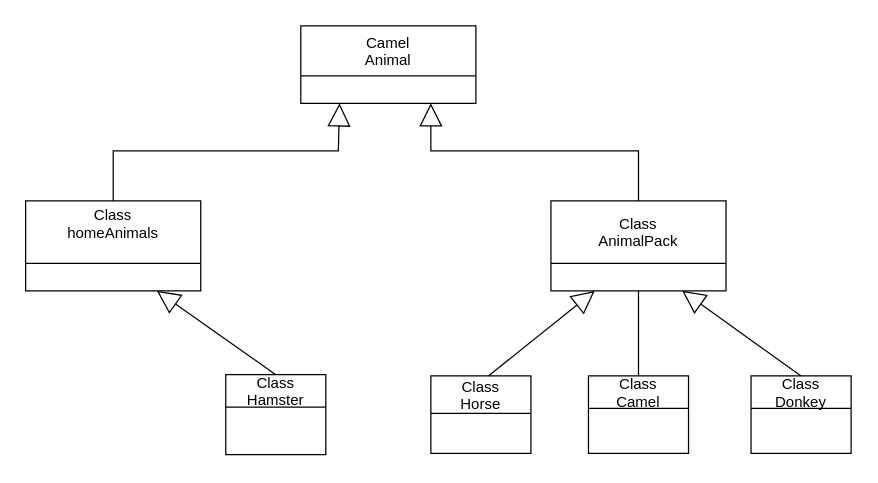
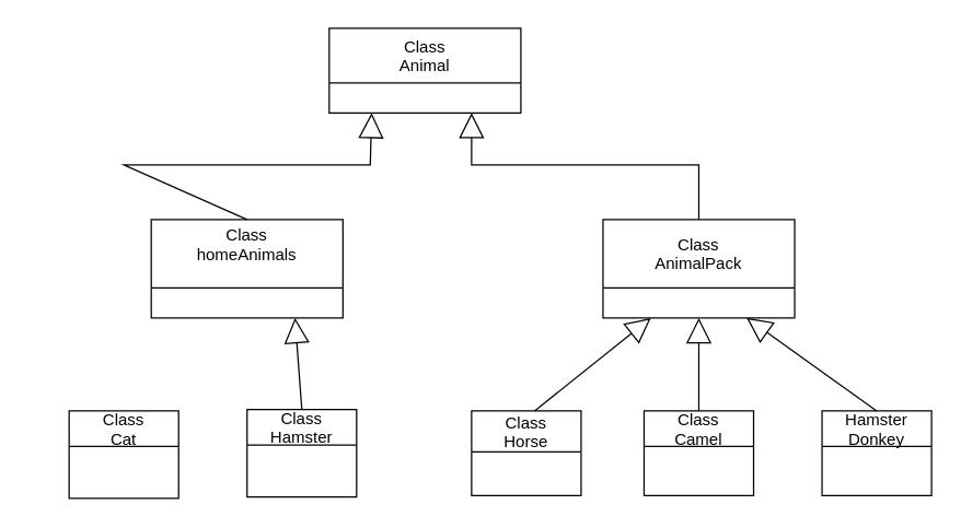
- <mxCell id="2" value="Camel &#10;Animal" style="swimlane;fontStyle=0;childLayout=stackLayout;horizontal=1;startSize=40;fillColor=none;horizontalStack=0;resizeParent=1;resizeParentMax=0;resizeLast=0;collapsible=1;marginBottom=0;movable=0;resizable=0;rotatable=0;deletable=0;editable=0;locked=1;connectable=0;" vertex="1" parent="1"><mxGeometry x="240" y="20" width="140" height="62" as="geometry" /></mxCell>
+ <mxCell id="2" value="Class &#10;Animal" style="swimlane;fontStyle=0;childLayout=stackLayout;horizontal=1;startSize=40;fillColor=none;horizontalStack=0;resizeParent=1;resizeParentMax=0;resizeLast=0;collapsible=1;marginBottom=0;movable=0;resizable=0;rotatable=0;deletable=0;editable=0;locked=1;connectable=0;" vertex="1" parent="1"><mxGeometry x="240" y="20" width="140" height="62" as="geometry" /></mxCell>
- <mxCell id="3" value="Class &#10;homeAnimals&#10;" style="swimlane;fontStyle=0;childLayout=stackLayout;horizontal=1;startSize=50;fillColor=none;horizontalStack=0;resizeParent=1;resizeParentMax=0;resizeLast=0;collapsible=1;marginBottom=0;movable=0;resizable=0;rotatable=0;deletable=0;editable=0;locked=1;connectable=0;" vertex="1" parent="1"><mxGeometry x="20" y="160" width="140" height="72" as="geometry" /></mxCell>
+ <mxCell id="3" value="Class &#10;homeAnimals&#10;" style="swimlane;fontStyle=0;childLayout=stackLayout;horizontal=1;startSize=50;fillColor=none;horizontalStack=0;resizeParent=1;resizeParentMax=0;resizeLast=0;collapsible=1;marginBottom=0;movable=0;resizable=0;rotatable=0;deletable=0;editable=0;locked=1;connectable=0;" vertex="1" parent="1"><mxGeometry x="110" y="160" width="140" height="72" as="geometry" /></mxCell>
- <mxCell id="14" value="" style="endArrow=none;endSize=16;endFill=0;html=1;rounded=0;exitX=0.5;exitY=0;exitDx=0;exitDy=0;entryX=0.5;entryY=1;entryDx=0;entryDy=0;" edge="1" parent="1" source="10" target="4"><mxGeometry width="160" relative="1" as="geometry"><mxPoint x="260" y="330" as="sourcePoint" /><mxPoint x="420" y="330" as="targetPoint" /></mxGeometry></mxCell>
+ <mxCell id="14" value="" style="endArrow=block;endSize=16;endFill=0;html=1;rounded=0;exitX=0.5;exitY=0;exitDx=0;exitDy=0;entryX=0.5;entryY=1;entryDx=0;entryDy=0;" edge="1" parent="1" source="10" target="4"><mxGeometry width="160" relative="1" as="geometry"><mxPoint x="260" y="330" as="sourcePoint" /><mxPoint x="420" y="330" as="targetPoint" /></mxGeometry></mxCell>
- <mxCell id="11" value="Class&#10; Donkey" style="swimlane;fontStyle=0;childLayout=stackLayout;horizontal=1;startSize=26;fillColor=none;horizontalStack=0;resizeParent=1;resizeParentMax=0;resizeLast=0;collapsible=1;marginBottom=0;movable=0;resizable=0;rotatable=0;deletable=0;editable=0;locked=1;connectable=0;" vertex="1" parent="1"><mxGeometry x="600" y="300" width="80" height="62" as="geometry" /></mxCell>
+ <mxCell id="11" value="Hamster&#10; Donkey" style="swimlane;fontStyle=0;childLayout=stackLayout;horizontal=1;startSize=26;fillColor=none;horizontalStack=0;resizeParent=1;resizeParentMax=0;resizeLast=0;collapsible=1;marginBottom=0;movable=0;resizable=0;rotatable=0;deletable=0;editable=0;locked=1;connectable=0;" vertex="1" parent="1"><mxGeometry x="600" y="300" width="80" height="62" as="geometry" /></mxCell>
+ <mxCell id="7" value="Class&#10; Cat" style="swimlane;fontStyle=0;childLayout=stackLayout;horizontal=1;startSize=26;fillColor=none;horizontalStack=0;resizeParent=1;resizeParentMax=0;resizeLast=0;collapsible=1;marginBottom=0;movable=0;resizable=0;rotatable=0;deletable=0;editable=0;locked=1;connectable=0;" vertex="1" parent="1"><mxGeometry x="50" y="300" width="80" height="64" as="geometry"><mxRectangle x="120" y="330" width="70" height="40" as="alternateBounds" /></mxGeometry></mxCell>
